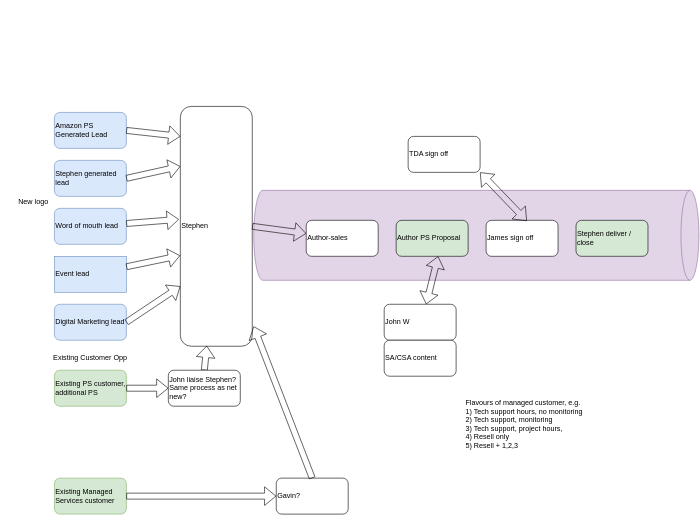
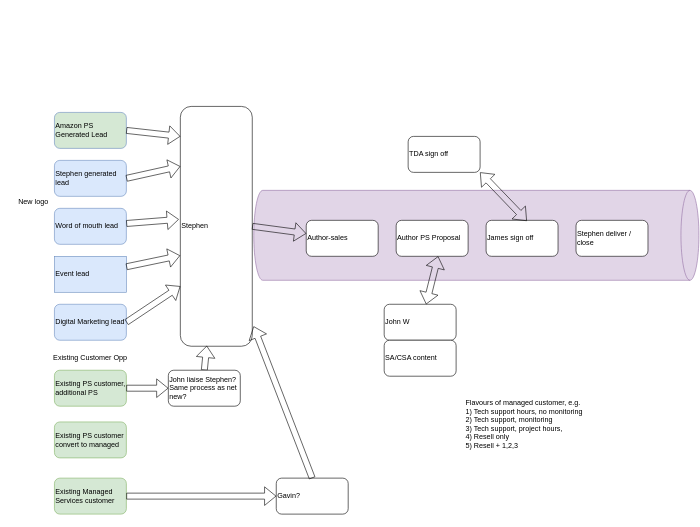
- <mxCell id="3" value="Amazon PS Generated Lead" style="rounded=1;whiteSpace=wrap;html=1;align=left;fillColor=#dae8fc;strokeColor=#6c8ebf;" vertex="1" parent="1"><mxGeometry x="90" y="187" width="120" height="60" as="geometry" /></mxCell>
+ <mxCell id="3" value="Amazon PS Generated Lead" style="rounded=1;whiteSpace=wrap;html=1;align=left;fillColor=#d5e8d4;strokeColor=#6c8ebf;" vertex="1" parent="1"><mxGeometry x="90" y="187" width="120" height="60" as="geometry" /></mxCell>
- <mxCell id="14" value="Author PS Proposal" style="rounded=1;whiteSpace=wrap;html=1;align=left;fillColor=#d5e8d4;" vertex="1" parent="1"><mxGeometry x="660" y="367" width="120" height="60" as="geometry" /></mxCell>
+ <mxCell id="14" value="Author PS Proposal" style="rounded=1;whiteSpace=wrap;html=1;align=left;" vertex="1" parent="1"><mxGeometry x="660" y="367" width="120" height="60" as="geometry" /></mxCell>
- <mxCell id="20" value="Stephen deliver / close" style="rounded=1;whiteSpace=wrap;html=1;align=left;fillColor=#d5e8d4;" vertex="1" parent="1"><mxGeometry x="960" y="367" width="120" height="60" as="geometry" /></mxCell>
+ <mxCell id="20" value="Stephen deliver / close" style="rounded=1;whiteSpace=wrap;html=1;align=left;" vertex="1" parent="1"><mxGeometry x="960" y="367" width="120" height="60" as="geometry" /></mxCell>
+ <mxCell id="31" value="Existing PS customer convert to managed" style="rounded=1;whiteSpace=wrap;html=1;align=left;fillColor=#d5e8d4;strokeColor=#82b366;" vertex="1" parent="1"><mxGeometry x="90" y="703.25" width="120" height="60" as="geometry" /></mxCell>
